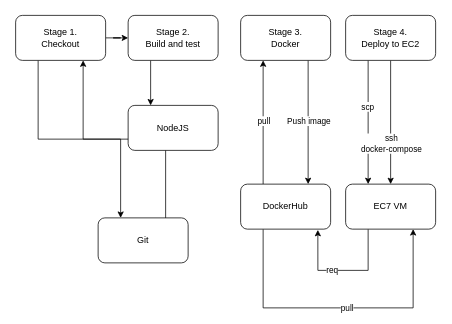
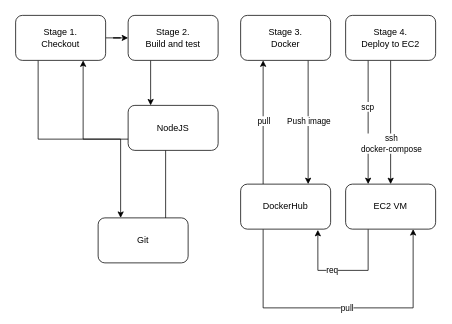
- <mxCell id="25" value="EC7 VM" style="rounded=1;whiteSpace=wrap;html=1;" vertex="1" parent="1"><mxGeometry x="460" y="245" width="120" height="60" as="geometry" /></mxCell>
+ <mxCell id="25" value="EC2 VM" style="rounded=1;whiteSpace=wrap;html=1;" vertex="1" parent="1"><mxGeometry x="460" y="245" width="120" height="60" as="geometry" /></mxCell>
